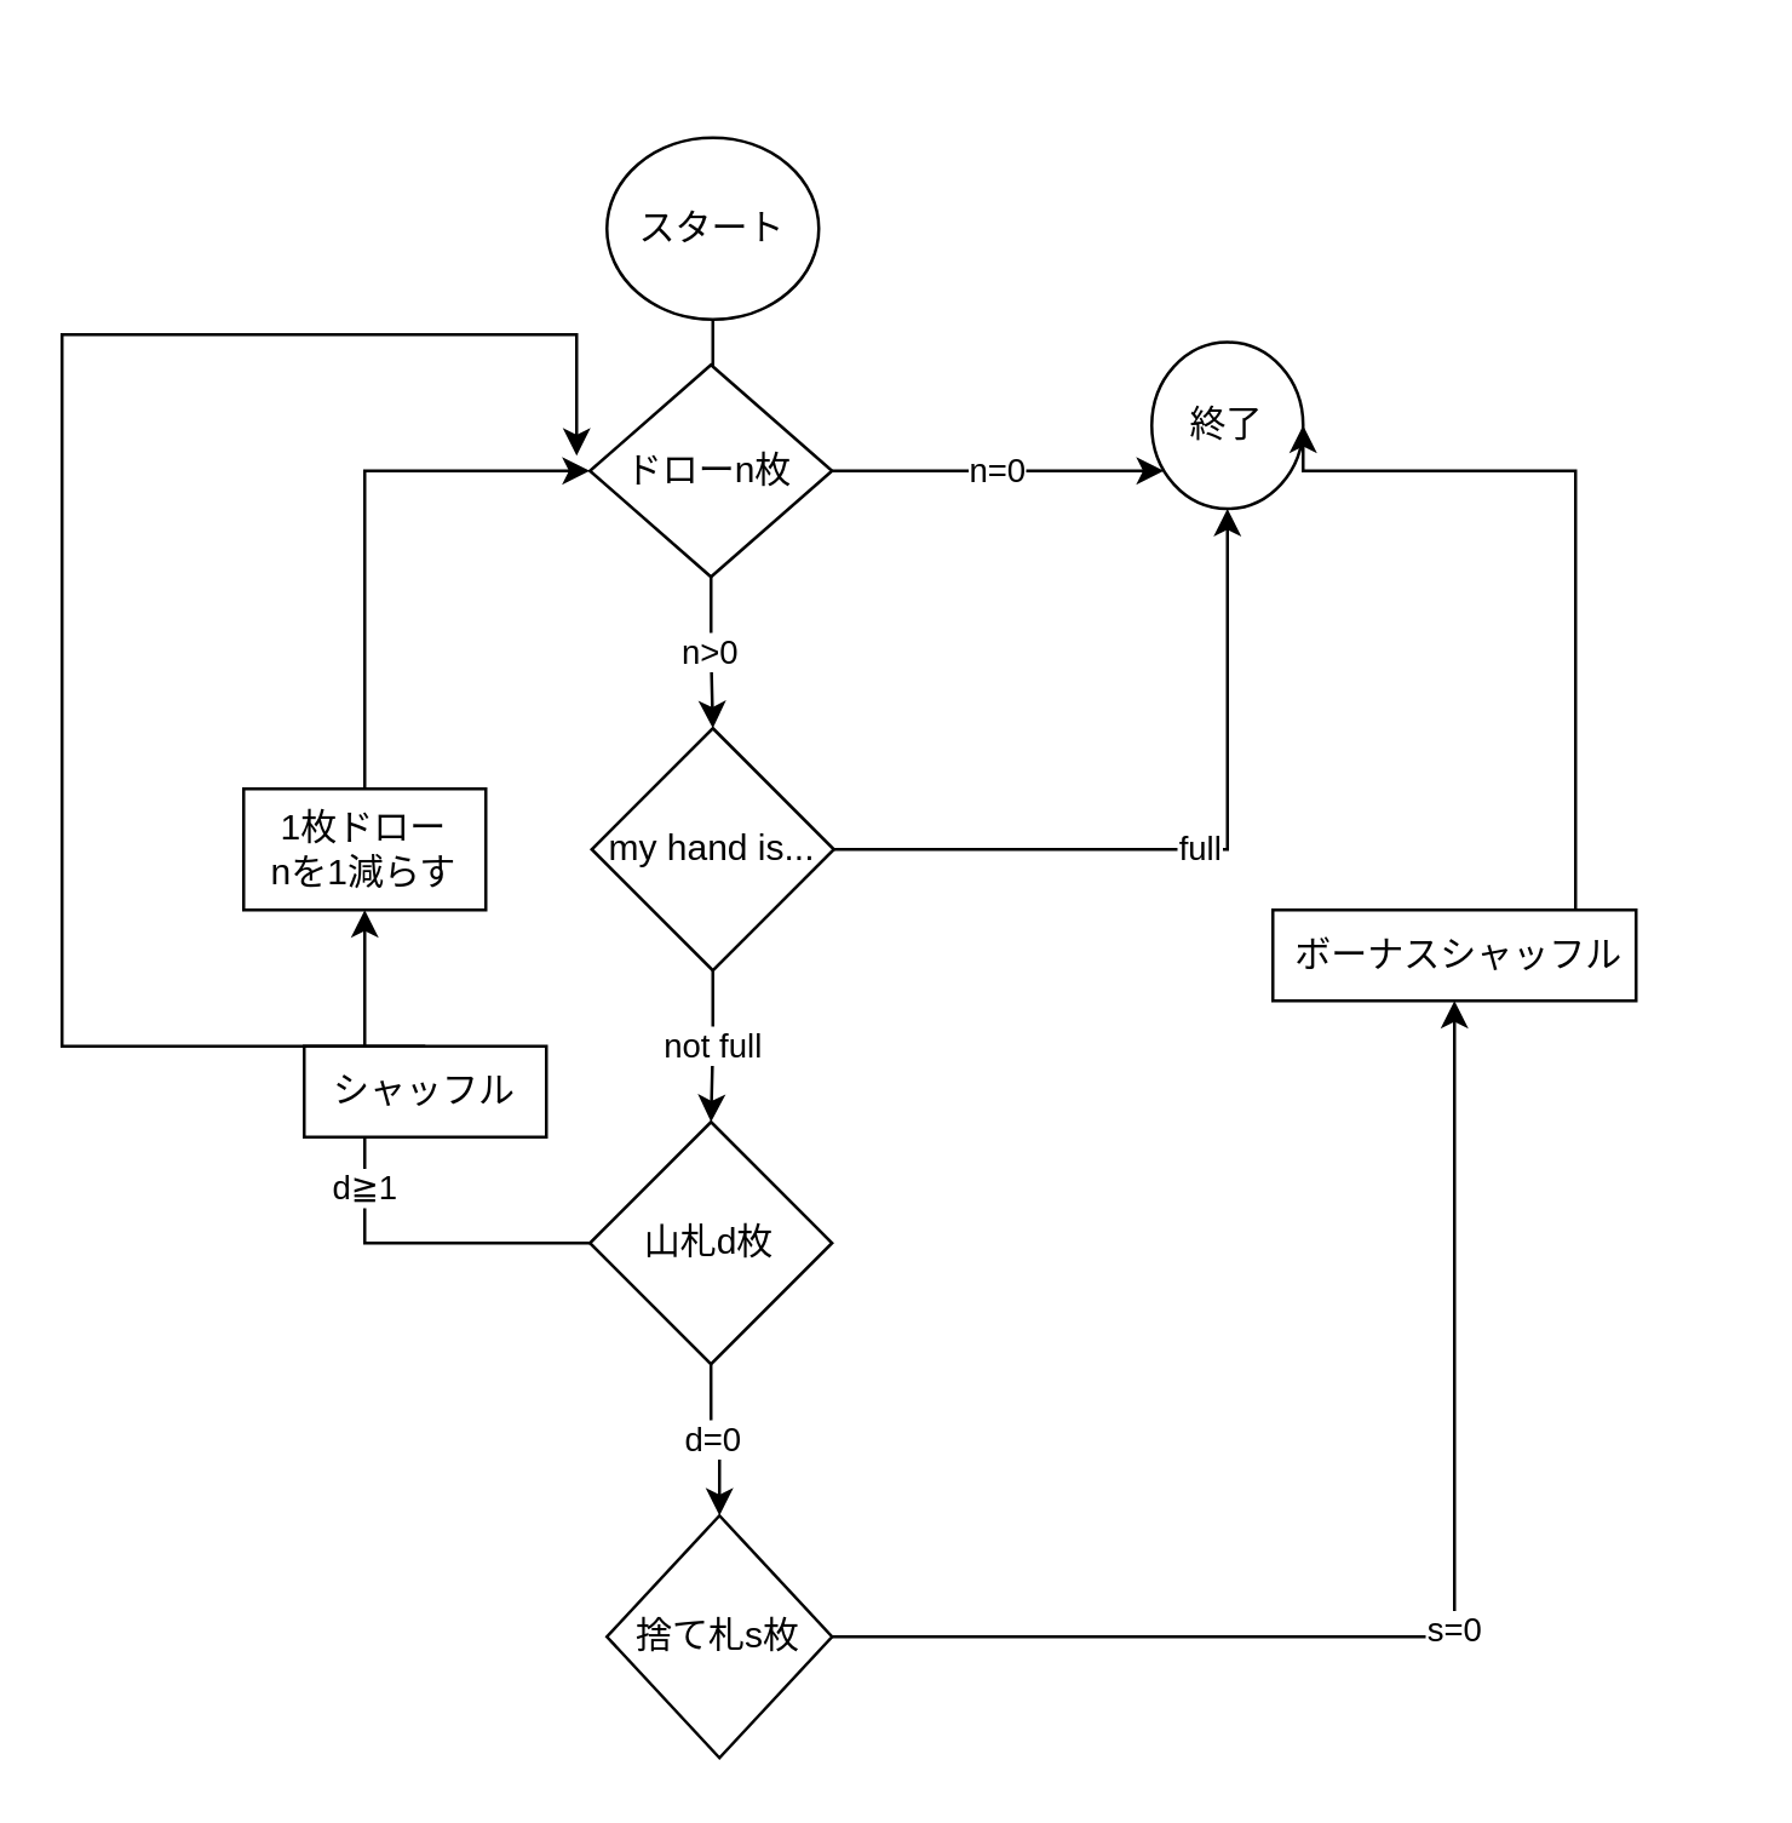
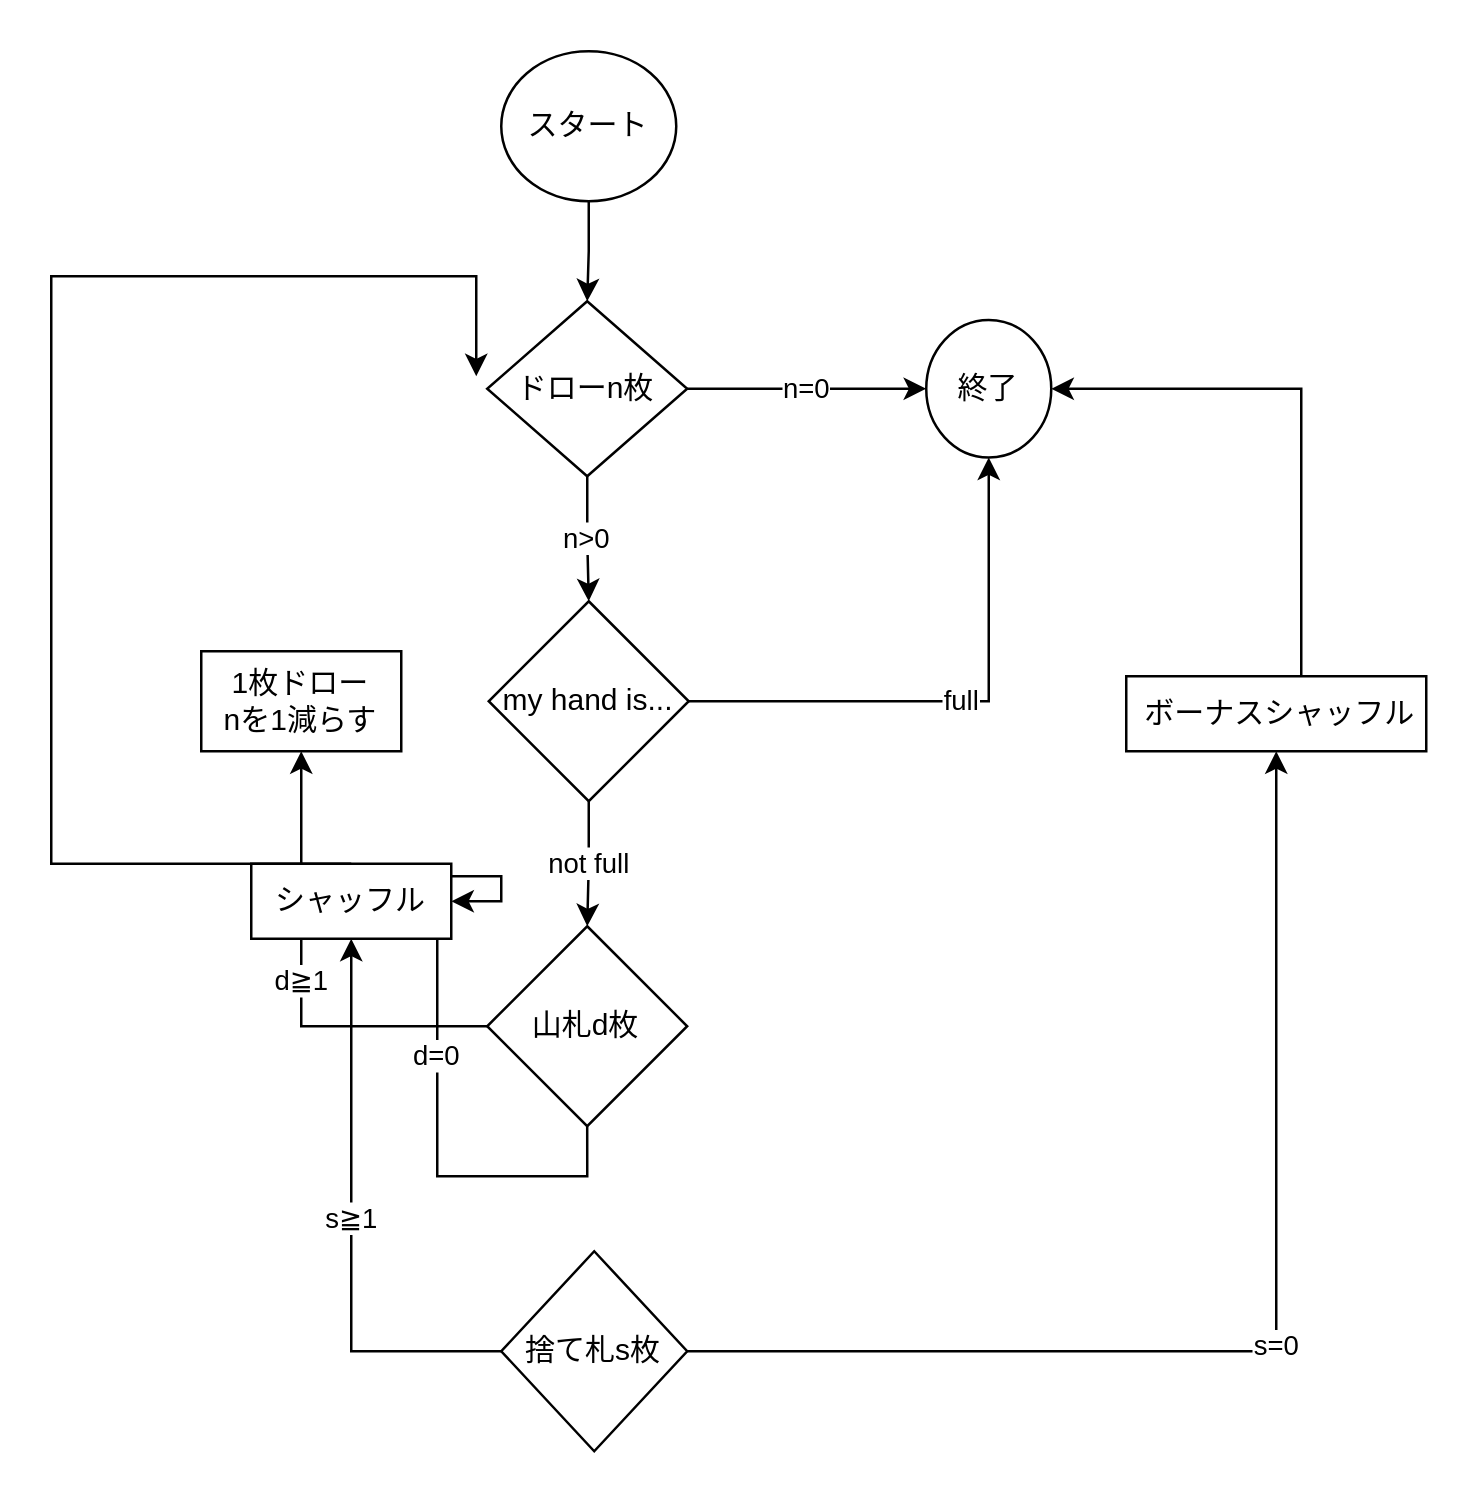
- <mxCell id="3" value="スタート" style="ellipse;whiteSpace=wrap;html=1;" vertex="1" parent="1"><mxGeometry x="200" y="45" width="70" height="60" as="geometry" /></mxCell>
+ <mxCell id="3" value="スタート" style="ellipse;whiteSpace=wrap;html=1;" vertex="1" parent="1"><mxGeometry x="200" y="20" width="70" height="60" as="geometry" /></mxCell>
- <mxCell id="7" value="終了" style="ellipse;whiteSpace=wrap;html=1;" vertex="1" parent="1"><mxGeometry x="380" y="112.5" width="50" height="55" as="geometry" /></mxCell>
+ <mxCell id="7" value="終了" style="ellipse;whiteSpace=wrap;html=1;" vertex="1" parent="1"><mxGeometry x="370" y="127.5" width="50" height="55" as="geometry" /></mxCell>
- <mxCell id="14" style="edgeStyle=orthogonalEdgeStyle;rounded=0;orthogonalLoop=1;jettySize=auto;html=1;exitX=0.5;exitY=0;exitDx=0;exitDy=0;entryX=0;entryY=0.5;entryDx=0;entryDy=0;" edge="1" parent="1" source="15" target="6"><mxGeometry relative="1" as="geometry"><mxPoint x="120" y="160" as="targetPoint" /></mxGeometry></mxCell>
- <mxCell id="22" value="&amp;nbsp;ボーナスシャッフル" style="rounded=0;whiteSpace=wrap;html=1;" vertex="1" parent="1"><mxGeometry x="420" y="300" width="120" height="30" as="geometry" /></mxCell>
+ <mxCell id="22" value="&amp;nbsp;ボーナスシャッフル" style="rounded=0;whiteSpace=wrap;html=1;" vertex="1" parent="1"><mxGeometry x="450" y="270" width="120" height="30" as="geometry" /></mxCell>
- <mxCell id="12" value="d=0" style="edgeStyle=orthogonalEdgeStyle;rounded=0;orthogonalLoop=1;jettySize=auto;html=1;exitX=0.5;exitY=1;exitDx=0;exitDy=0;entryX=0.5;entryY=0;entryDx=0;entryDy=0;" edge="1" parent="1" source="13" target="18"><mxGeometry relative="1" as="geometry" /></mxCell>
+ <mxCell id="12" value="d=0" style="edgeStyle=orthogonalEdgeStyle;rounded=0;orthogonalLoop=1;jettySize=auto;html=1;exitX=0.5;exitY=1;exitDx=0;exitDy=0;" edge="1" parent="1" source="13" target="20"><mxGeometry relative="1" as="geometry" /></mxCell>
+ <mxCell id="16" value="s≧1" style="edgeStyle=orthogonalEdgeStyle;rounded=0;orthogonalLoop=1;jettySize=auto;html=1;exitX=0;exitY=0.5;exitDx=0;exitDy=0;entryX=0.5;entryY=1;entryDx=0;entryDy=0;" edge="1" parent="1" source="18" target="20"><mxGeometry relative="1" as="geometry" /></mxCell>
